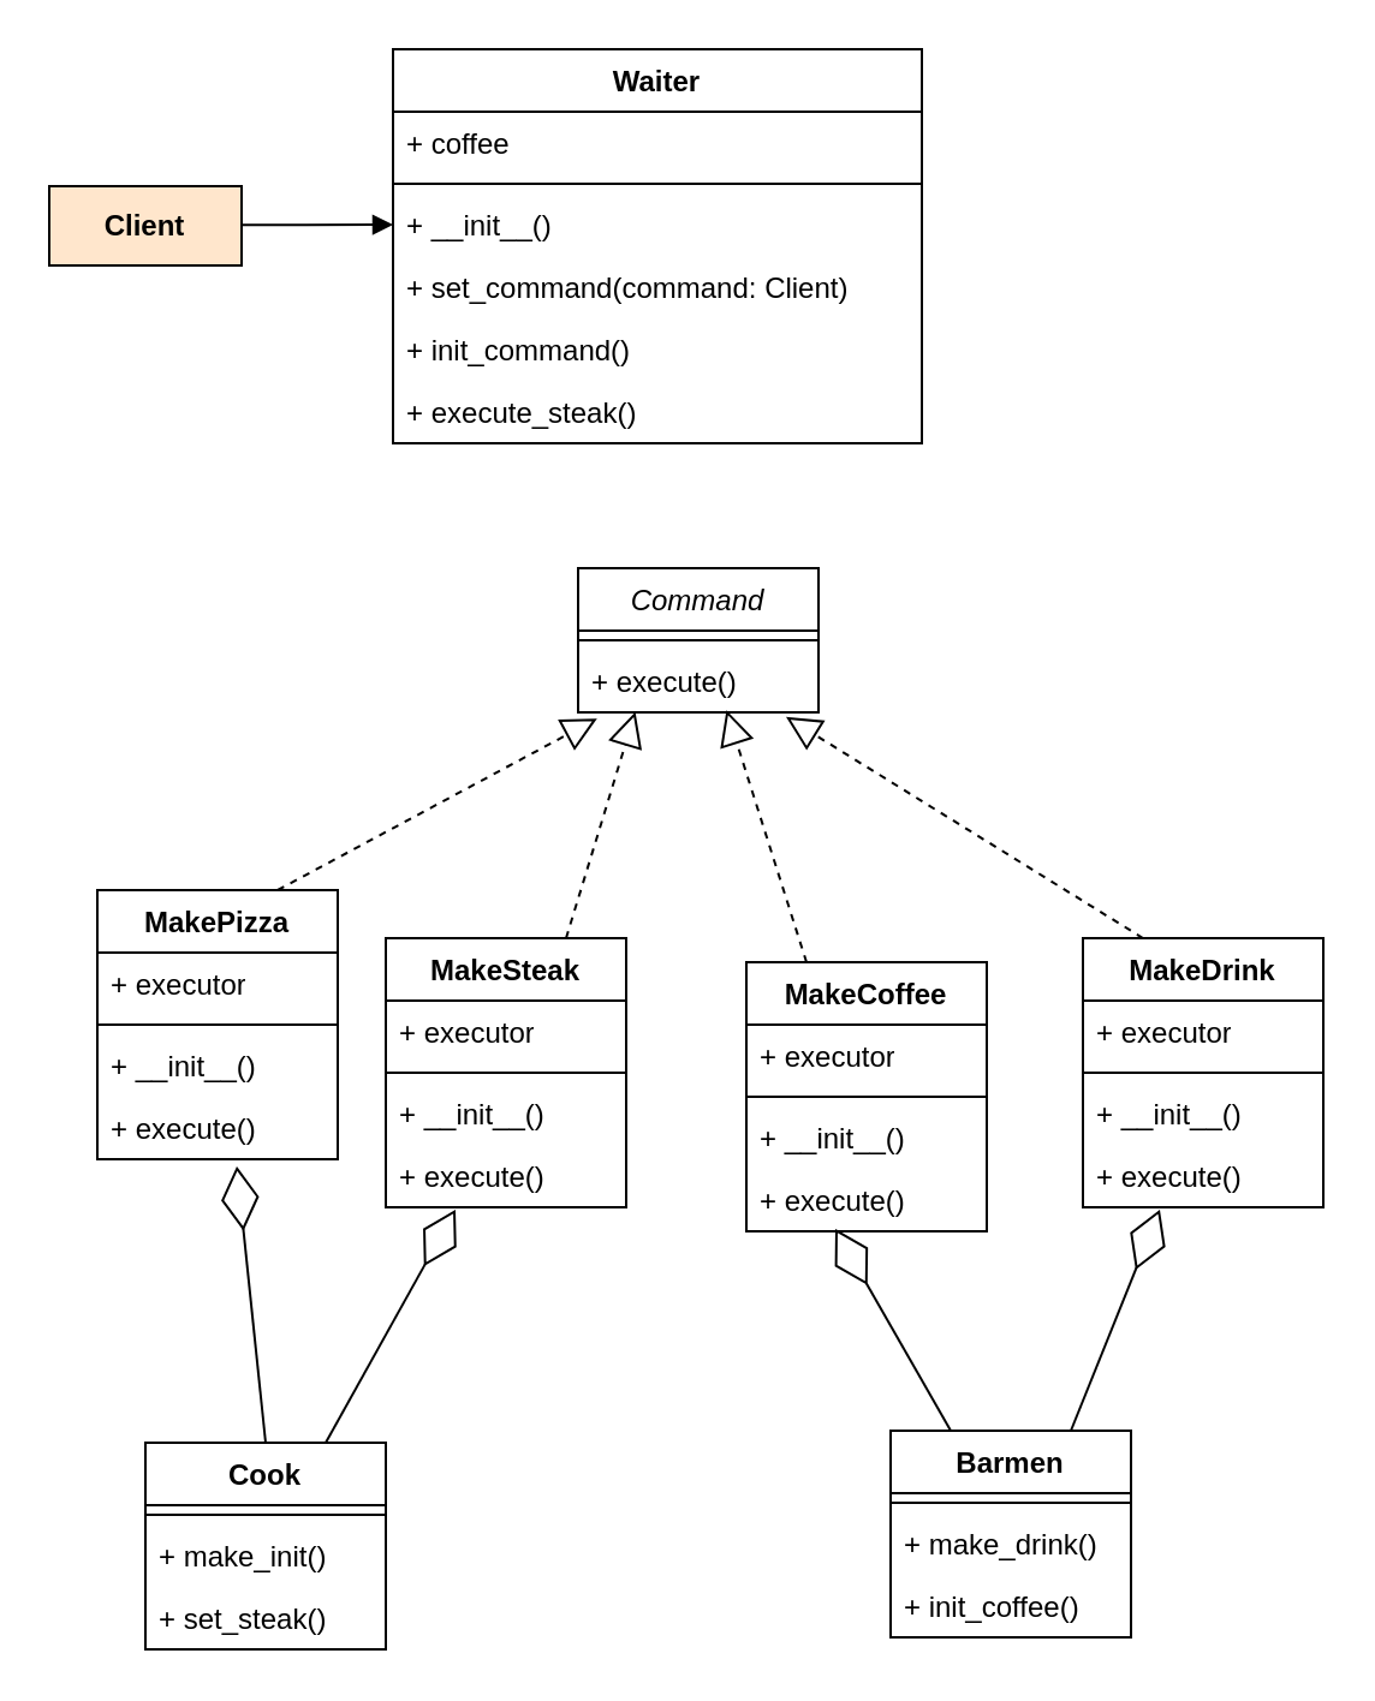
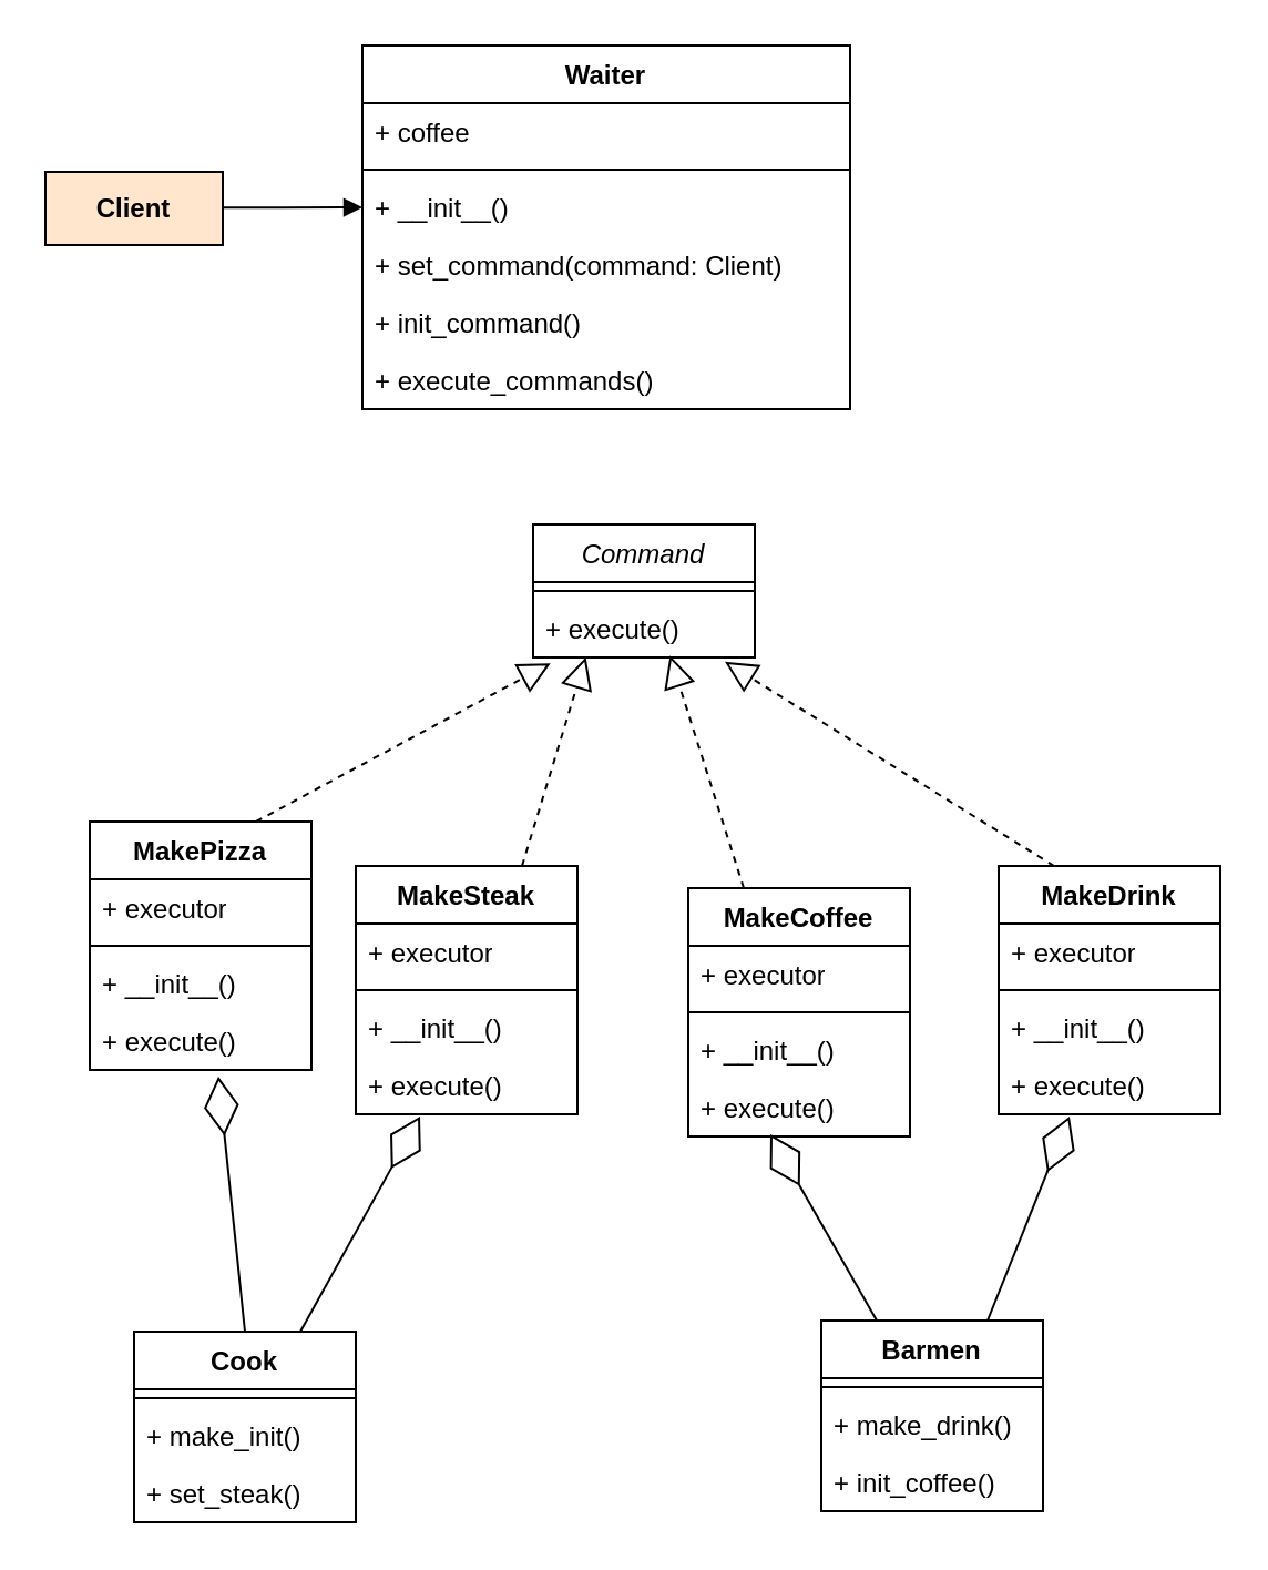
- <mxCell id="32" value="+ execute_steak()" style="text;strokeColor=none;fillColor=none;align=left;verticalAlign=top;spacingLeft=4;spacingRight=4;overflow=hidden;rotatable=0;points=[[0,0.5],[1,0.5]];portConstraint=eastwest;whiteSpace=wrap;html=1;" parent="26" vertex="1"><mxGeometry y="138" width="220" height="26" as="geometry" /></mxCell>
+ <mxCell id="32" value="+ execute_commands()" style="text;strokeColor=none;fillColor=none;align=left;verticalAlign=top;spacingLeft=4;spacingRight=4;overflow=hidden;rotatable=0;points=[[0,0.5],[1,0.5]];portConstraint=eastwest;whiteSpace=wrap;html=1;" parent="26" vertex="1"><mxGeometry y="138" width="220" height="26" as="geometry" /></mxCell>
